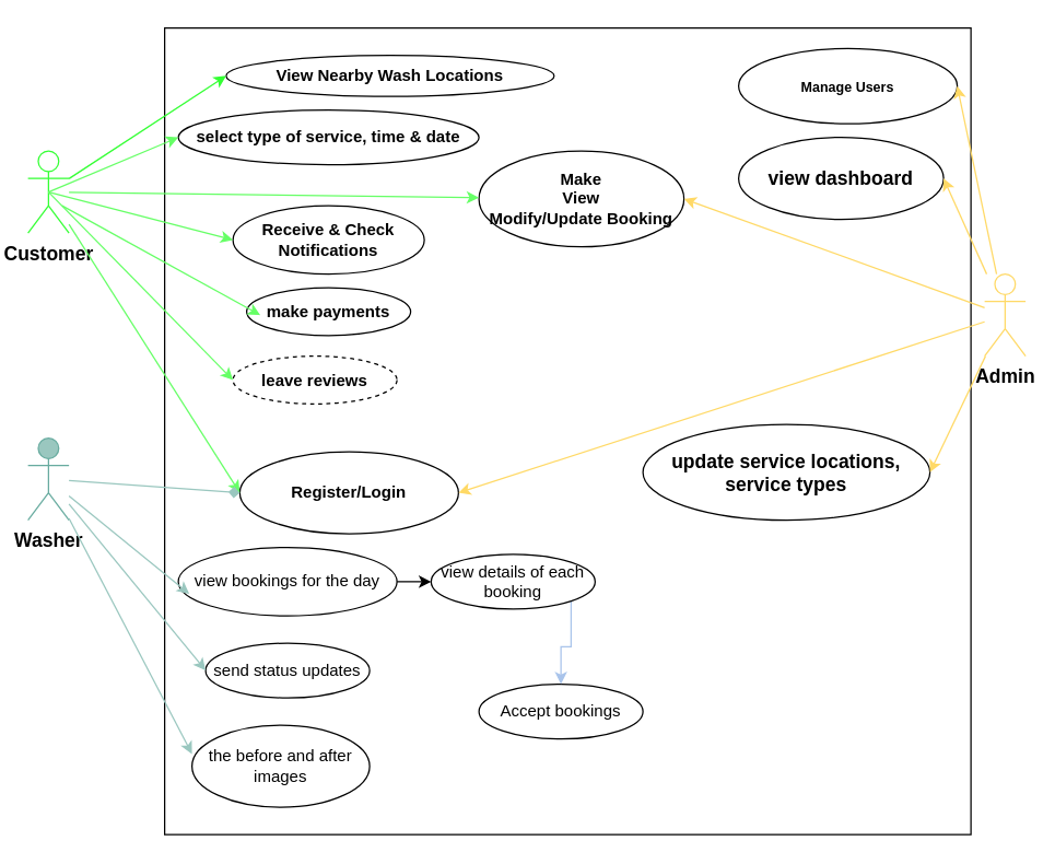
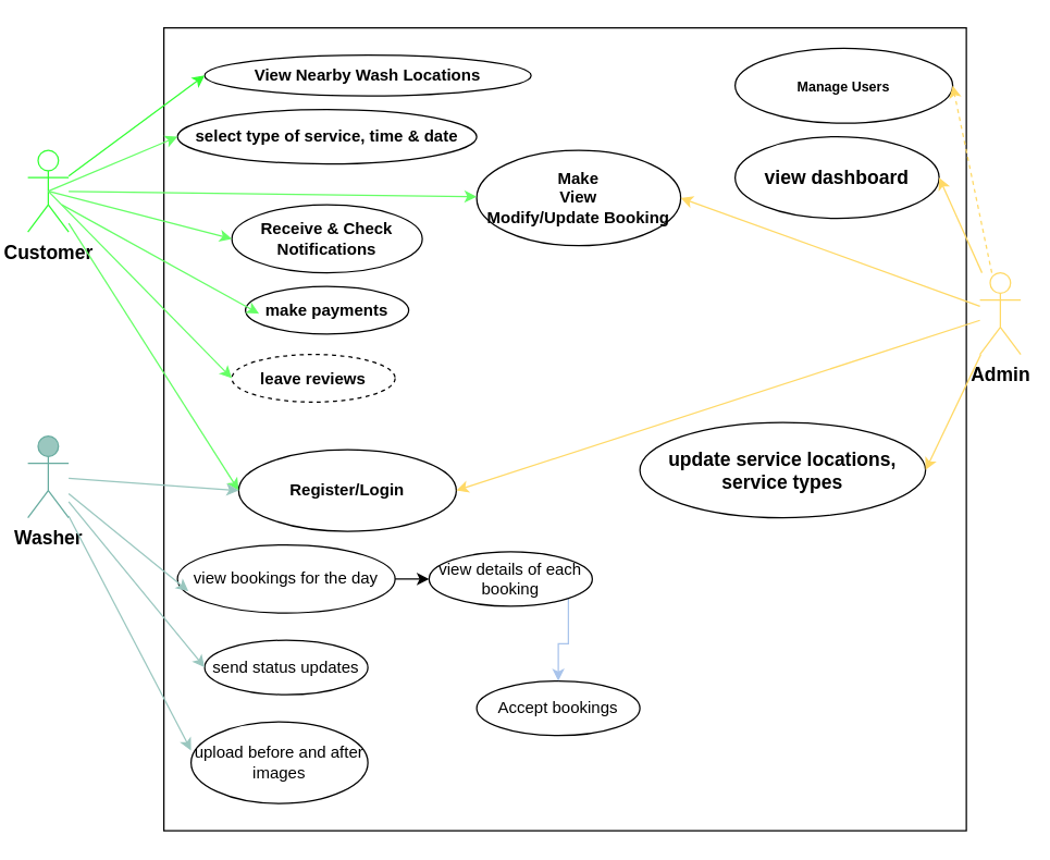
- <mxCell id="14" value="&lt;b&gt;View Nearby Wash Locations&lt;/b&gt;" style="ellipse;whiteSpace=wrap;html=1;" parent="1" vertex="1"><mxGeometry x="165" y="40" width="240" height="30" as="geometry" /></mxCell>
+ <mxCell id="14" value="&lt;b&gt;View Nearby Wash Locations&lt;/b&gt;" style="ellipse;whiteSpace=wrap;html=1;" parent="1" vertex="1"><mxGeometry x="150" y="40" width="240" height="30" as="geometry" /></mxCell>
- <mxCell id="30" value="" style="endArrow=classic;html=1;rounded=0;entryX=1;entryY=0.5;entryDx=0;entryDy=0;strokeColor=#FFD966;" edge="1" parent="1" source="4" target="11"><mxGeometry width="50" height="50" relative="1" as="geometry"><mxPoint x="730" y="230" as="sourcePoint" /><mxPoint x="490" y="210" as="targetPoint" /></mxGeometry></mxCell>
+ <mxCell id="30" value="" style="endArrow=classic;html=1;rounded=0;entryX=1;entryY=0.5;entryDx=0;entryDy=0;strokeColor=#FFD966;dashed=1;" edge="1" parent="1" source="4" target="11"><mxGeometry width="50" height="50" relative="1" as="geometry"><mxPoint x="730" y="230" as="sourcePoint" /><mxPoint x="490" y="210" as="targetPoint" /></mxGeometry></mxCell>
- <mxCell id="9" value="" style="endArrow=diamond;html=1;rounded=0;entryX=0;entryY=0.5;entryDx=0;entryDy=0;strokeColor=#9AC7BF;" parent="1" source="3" target="6" edge="1"><mxGeometry width="50" height="50" relative="1" as="geometry"><mxPoint x="40" y="360" as="sourcePoint" /><mxPoint x="120" y="110" as="targetPoint" /></mxGeometry></mxCell>
+ <mxCell id="9" value="" style="endArrow=classic;html=1;rounded=0;entryX=0;entryY=0.5;entryDx=0;entryDy=0;strokeColor=#9AC7BF;" parent="1" source="3" target="6" edge="1"><mxGeometry width="50" height="50" relative="1" as="geometry"><mxPoint x="40" y="360" as="sourcePoint" /><mxPoint x="120" y="110" as="targetPoint" /></mxGeometry></mxCell>
- <mxCell id="25" value="the before and after images" style="ellipse;whiteSpace=wrap;html=1;" vertex="1" parent="1"><mxGeometry x="140" y="530" width="130" height="60" as="geometry" /></mxCell>
+ <mxCell id="25" value="upload before and after images" style="ellipse;whiteSpace=wrap;html=1;" vertex="1" parent="1"><mxGeometry x="140" y="530" width="130" height="60" as="geometry" /></mxCell>
